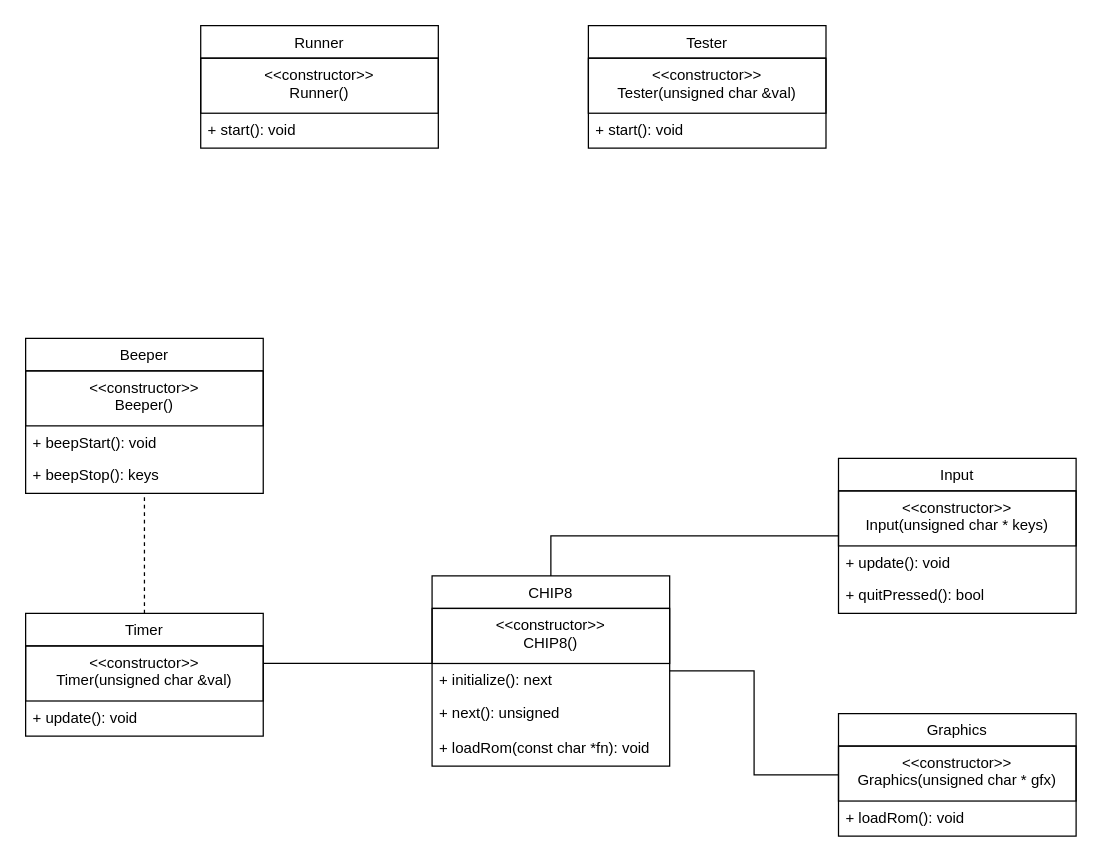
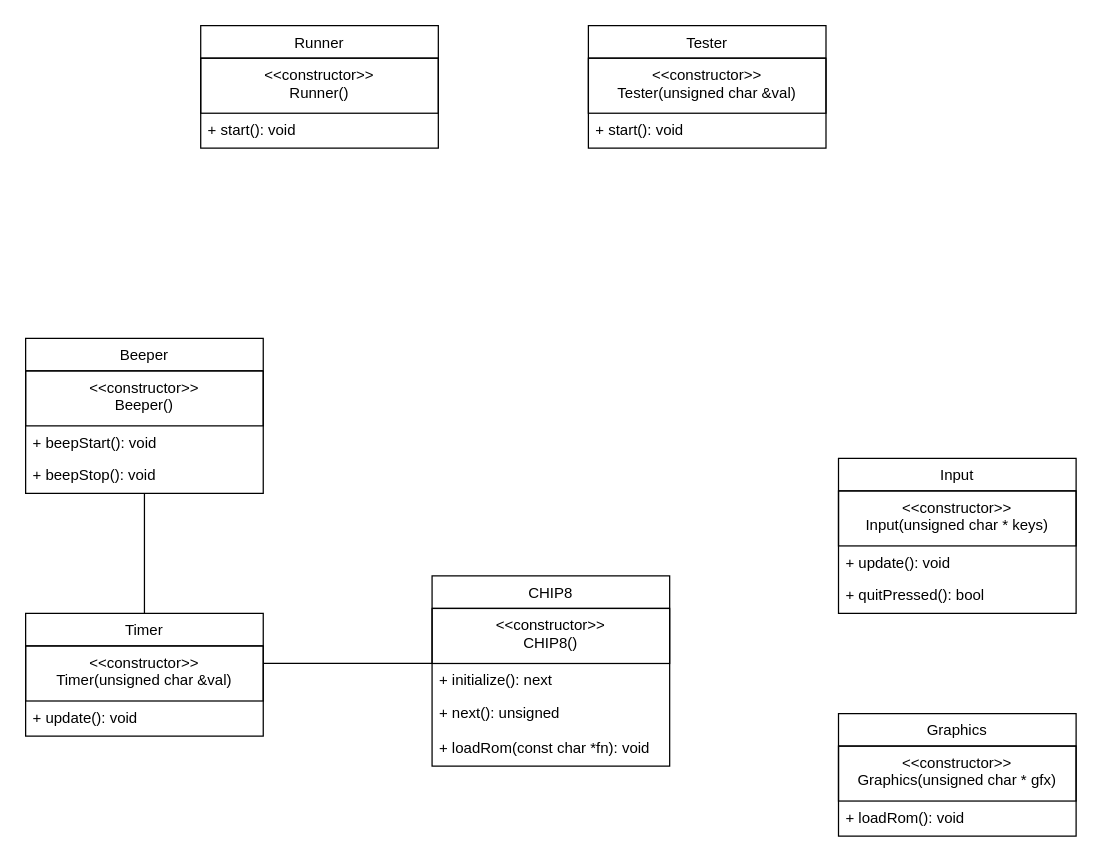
- <mxCell id="14" value="+ beepStop(): keys&#10; " style="text;strokeColor=none;fillColor=none;align=left;verticalAlign=top;spacingLeft=4;spacingRight=4;overflow=hidden;rotatable=0;points=[[0,0.5],[1,0.5]];portConstraint=eastwest;" vertex="1" parent="11"><mxGeometry y="96" width="190" height="28" as="geometry" /></mxCell>
+ <mxCell id="14" value="+ beepStop(): void&#10; " style="text;strokeColor=none;fillColor=none;align=left;verticalAlign=top;spacingLeft=4;spacingRight=4;overflow=hidden;rotatable=0;points=[[0,0.5],[1,0.5]];portConstraint=eastwest;" vertex="1" parent="11"><mxGeometry y="96" width="190" height="28" as="geometry" /></mxCell>
- <mxCell id="5" style="edgeStyle=orthogonalEdgeStyle;rounded=0;orthogonalLoop=1;jettySize=auto;html=1;entryX=0.5;entryY=0;entryDx=0;entryDy=0;endArrow=none;endFill=0;" edge="1" parent="1" source="21" target="6"><mxGeometry relative="1" as="geometry" /></mxCell>
- <mxCell id="2" style="edgeStyle=orthogonalEdgeStyle;rounded=0;orthogonalLoop=1;jettySize=auto;html=1;exitX=0.5;exitY=0;exitDx=0;exitDy=0;endArrow=none;endFill=0;dashed=1;" edge="1" parent="1" source="15" target="11"><mxGeometry relative="1" as="geometry" /></mxCell>
+ <mxCell id="2" style="edgeStyle=orthogonalEdgeStyle;rounded=0;orthogonalLoop=1;jettySize=auto;html=1;exitX=0.5;exitY=0;exitDx=0;exitDy=0;endArrow=none;endFill=0;" edge="1" parent="1" source="15" target="11"><mxGeometry relative="1" as="geometry" /></mxCell>
- <mxCell id="4" style="edgeStyle=orthogonalEdgeStyle;rounded=0;orthogonalLoop=1;jettySize=auto;html=1;endArrow=none;endFill=0;" edge="1" parent="1" source="18" target="6"><mxGeometry relative="1" as="geometry" /></mxCell>
